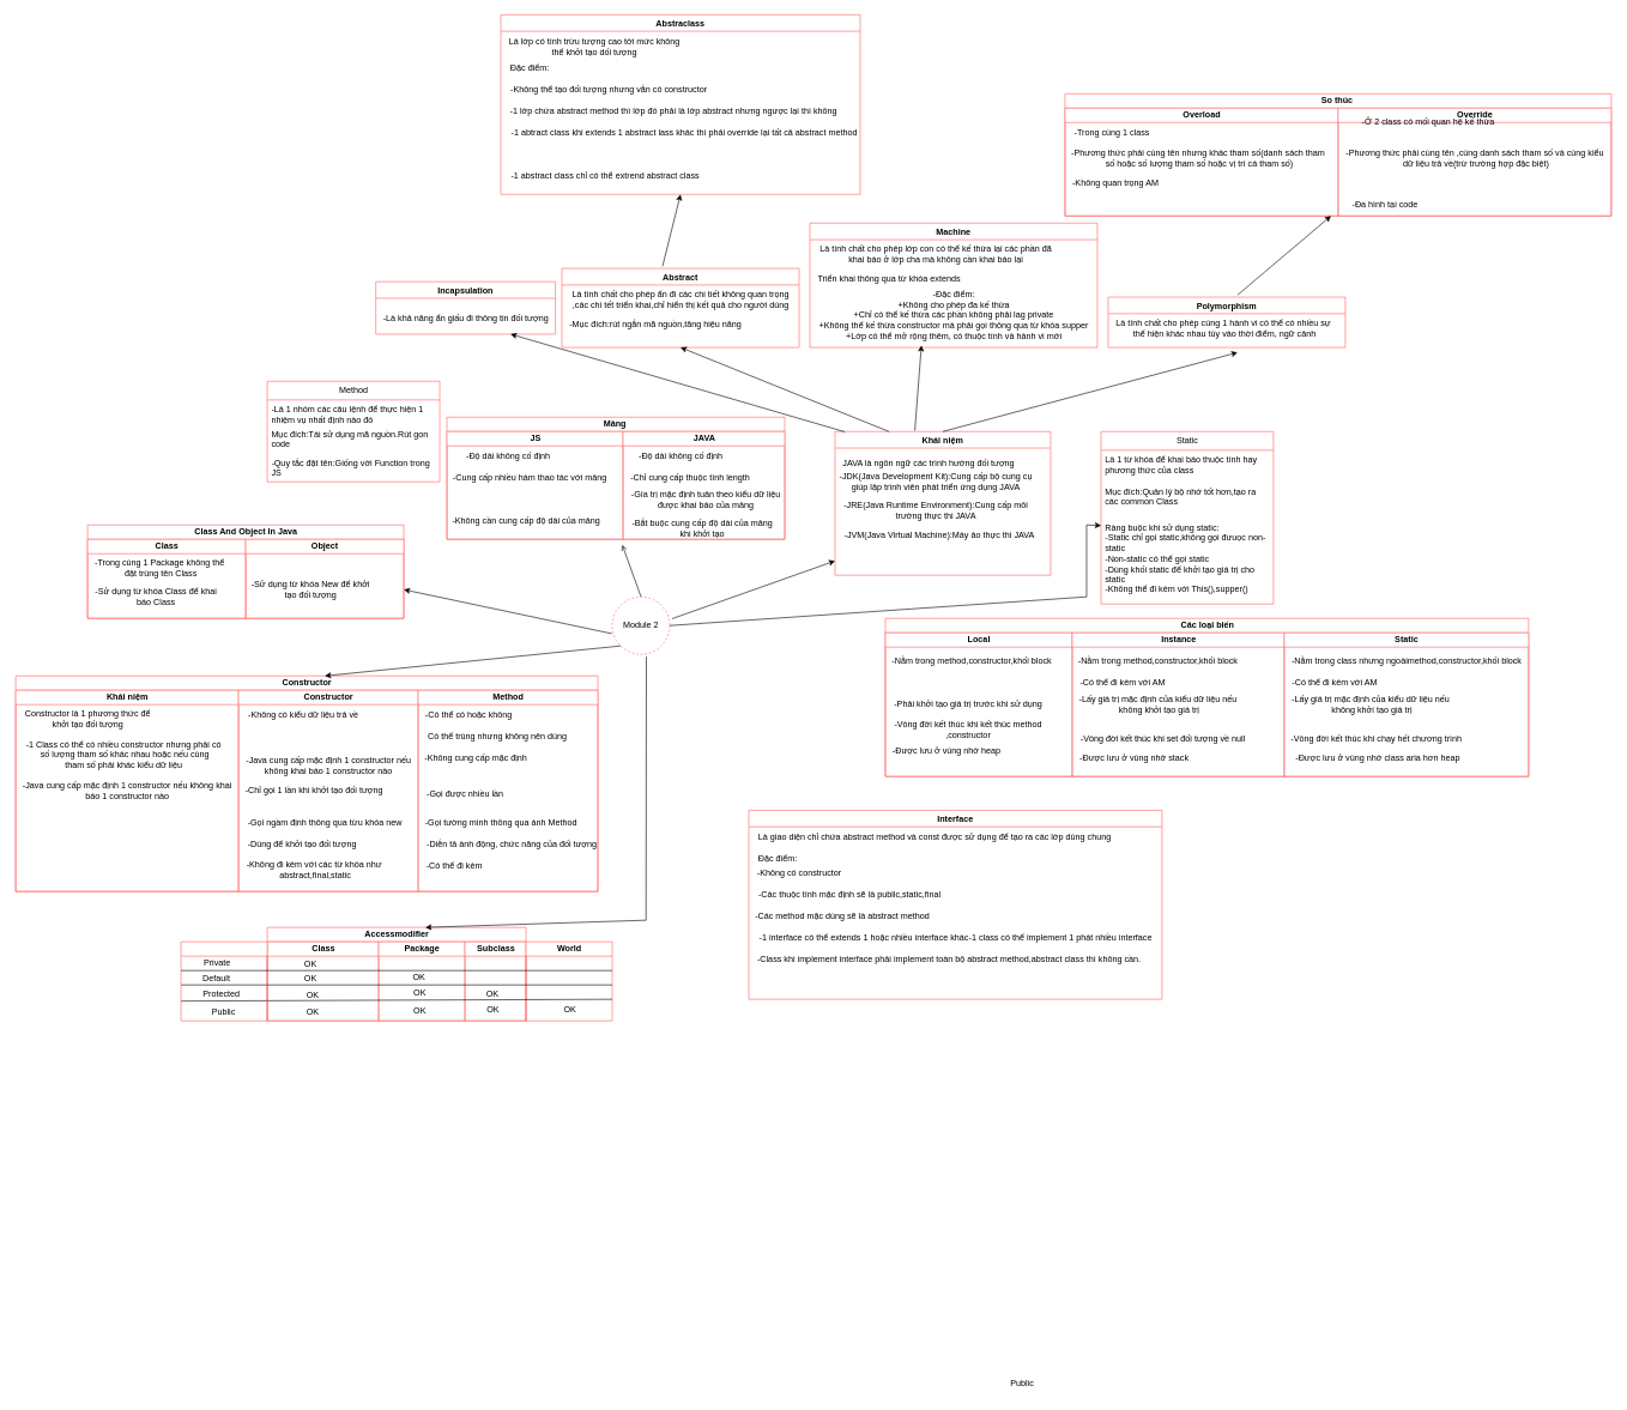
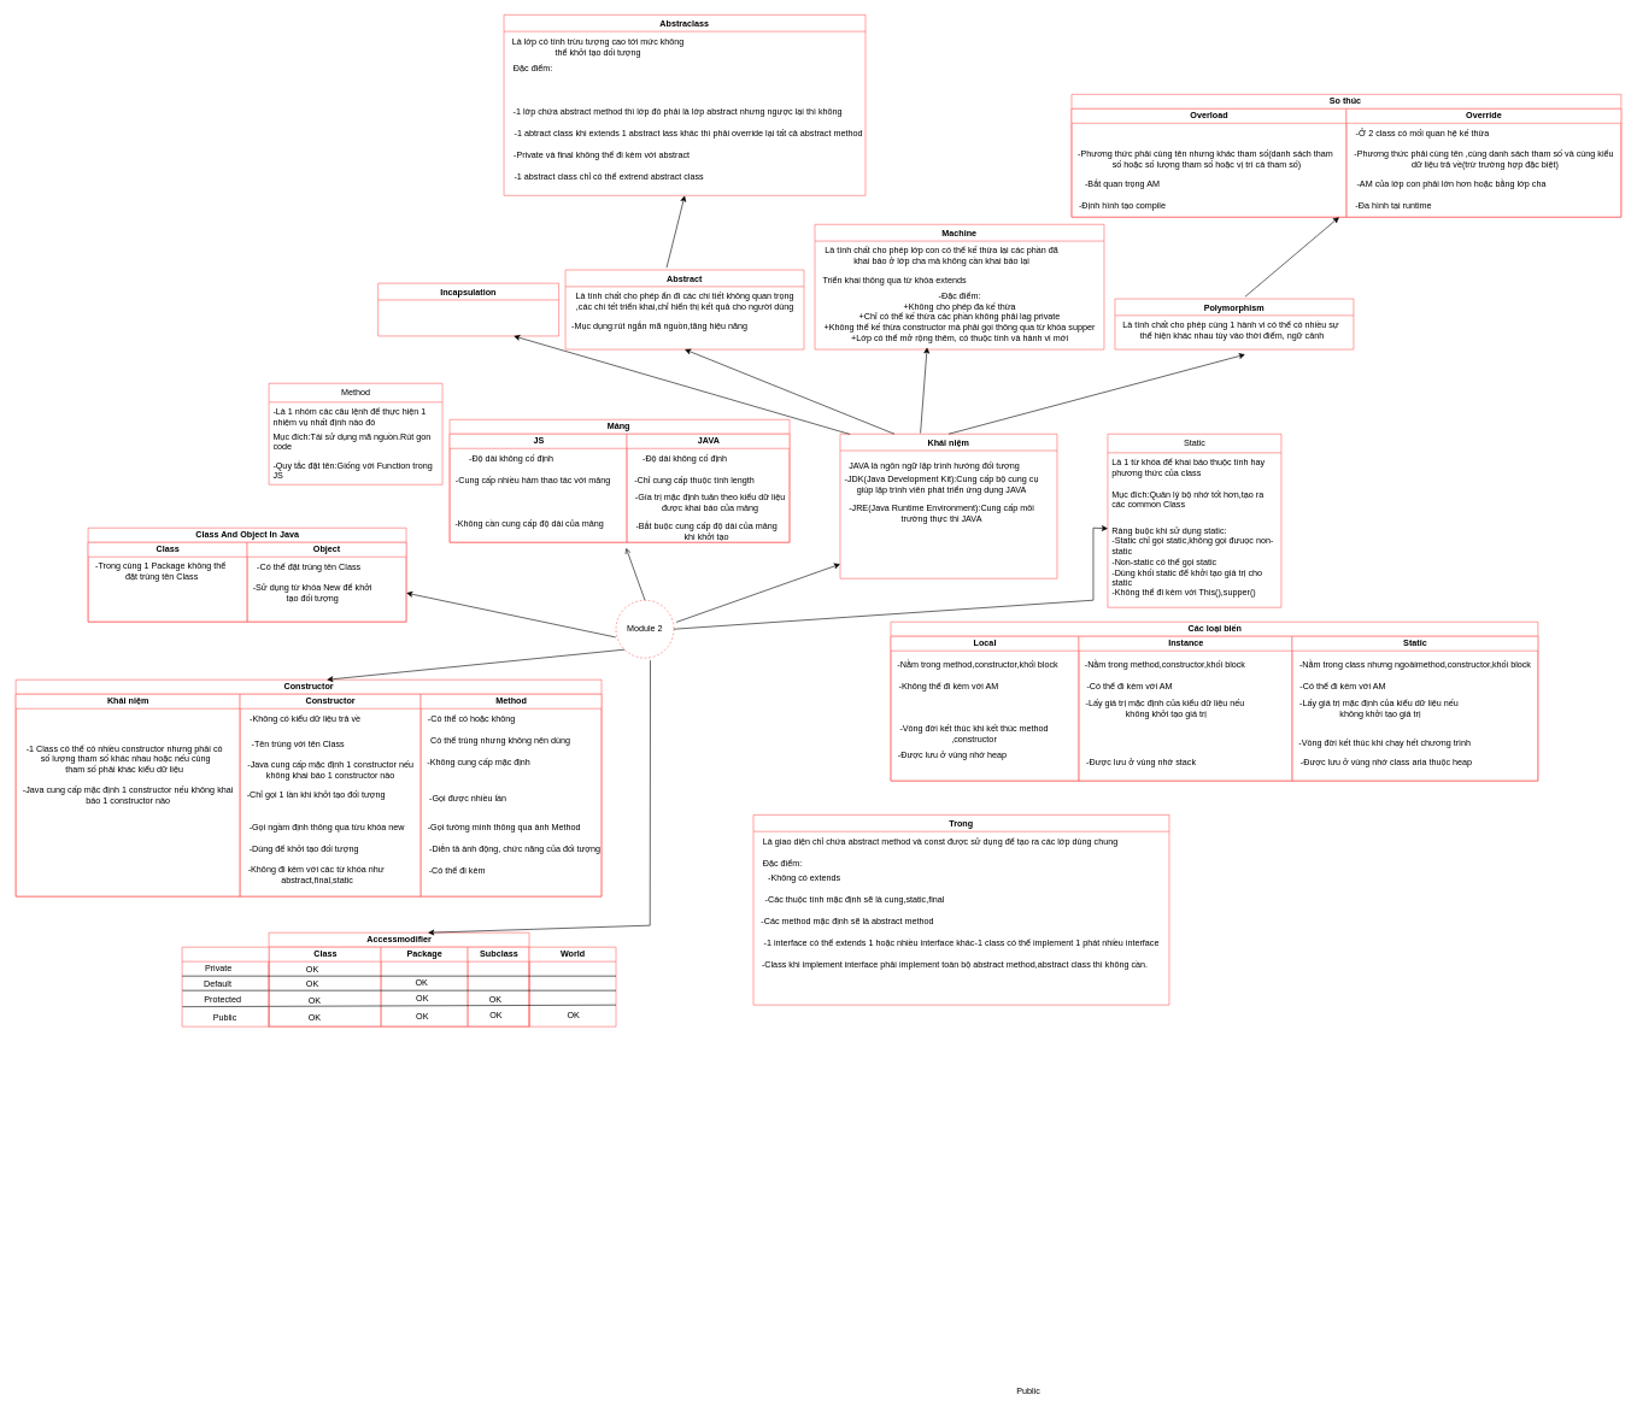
- <mxCell id="133" value="-Không thể tạo đối tượng nhưng vẫn có constructor" style="text;html=1;align=center;verticalAlign=middle;resizable=0;points=[];autosize=1;strokeColor=none;fillColor=none;" vertex="1" parent="130"><mxGeometry y="90" width="300" height="30" as="geometry" /></mxCell>
- <mxCell id="118" value="-Ở 2 class có mối quan hệ kế thừa" style="text;html=1;align=center;verticalAlign=middle;resizable=0;points=[];autosize=1;strokeColor=none;fillColor=none;" vertex="1" parent="117"><mxGeometry x="20" y="5" width="210" height="30" as="geometry" /></mxCell>
+ <mxCell id="118" value="-Ở 2 class có mối quan hệ kế thừa" style="text;html=1;align=center;verticalAlign=middle;resizable=0;points=[];autosize=1;strokeColor=none;fillColor=none;" vertex="1" parent="117"><mxGeometry y="20" width="210" height="30" as="geometry" /></mxCell>
- <mxCell id="113" value="-Trong cùng 1 class" style="text;html=1;align=center;verticalAlign=middle;resizable=0;points=[];autosize=1;strokeColor=none;fillColor=none;" vertex="1" parent="112"><mxGeometry y="20" width="130" height="30" as="geometry" /></mxCell>
+ <mxCell id="136" value="-Private và final không thể đi kèm với abstract" style="text;html=1;align=center;verticalAlign=middle;resizable=0;points=[];autosize=1;strokeColor=none;fillColor=none;" vertex="1" parent="130"><mxGeometry y="180" width="270" height="30" as="geometry" /></mxCell>
- <mxCell id="115" value="-Không quan trọng AM" style="text;html=1;align=center;verticalAlign=middle;resizable=0;points=[];autosize=1;strokeColor=none;fillColor=none;" vertex="1" parent="112"><mxGeometry y="90" width="140" height="30" as="geometry" /></mxCell>
+ <mxCell id="115" value="-Bắt quan trọng AM" style="text;html=1;align=center;verticalAlign=middle;resizable=0;points=[];autosize=1;strokeColor=none;fillColor=none;" vertex="1" parent="112"><mxGeometry y="90" width="140" height="30" as="geometry" /></mxCell>
+ <mxCell id="120" value="-AM của lớp con phải lớn hơn hoặc bằng lớp cha" style="text;html=1;align=center;verticalAlign=middle;resizable=0;points=[];autosize=1;strokeColor=none;fillColor=none;" vertex="1" parent="117"><mxGeometry y="90" width="290" height="30" as="geometry" /></mxCell>
+ <mxCell id="116" value="-Định hình tạo compile" style="text;html=1;align=center;verticalAlign=middle;resizable=0;points=[];autosize=1;strokeColor=none;fillColor=none;" vertex="1" parent="112"><mxGeometry y="120" width="140" height="30" as="geometry" /></mxCell>
- <mxCell id="121" value="-Đa hình tại code" style="text;html=1;align=center;verticalAlign=middle;resizable=0;points=[];autosize=1;strokeColor=none;fillColor=none;" vertex="1" parent="117"><mxGeometry y="120" width="130" height="30" as="geometry" /></mxCell>
+ <mxCell id="121" value="-Đa hình tại runtime" style="text;html=1;align=center;verticalAlign=middle;resizable=0;points=[];autosize=1;strokeColor=none;fillColor=none;" vertex="1" parent="117"><mxGeometry y="120" width="130" height="30" as="geometry" /></mxCell>
- <mxCell id="128" value="-Là khả năng ẩn giấu đi thông tin đối tượng" style="text;html=1;align=center;verticalAlign=middle;resizable=0;points=[];autosize=1;strokeColor=none;fillColor=none;" vertex="1" parent="127"><mxGeometry y="35" width="250" height="30" as="geometry" /></mxCell>
- <mxCell id="125" value="-Mục đích:rút ngắn mã nguồn,tăng hiệu năng" style="text;html=1;align=center;verticalAlign=middle;resizable=0;points=[];autosize=1;strokeColor=none;fillColor=none;" vertex="1" parent="123"><mxGeometry y="63" width="260" height="30" as="geometry" /></mxCell>
+ <mxCell id="125" value="-Mục dụng:rút ngắn mã nguồn,tăng hiệu năng" style="text;html=1;align=center;verticalAlign=middle;resizable=0;points=[];autosize=1;strokeColor=none;fillColor=none;" vertex="1" parent="123"><mxGeometry y="63" width="260" height="30" as="geometry" /></mxCell>
- <mxCell id="4" value="JAVA là ngôn ngữ các trình hướng đối tượng" style="text;html=1;align=center;verticalAlign=middle;resizable=0;points=[];autosize=1;strokeColor=none;fillColor=none;" vertex="1" parent="3"><mxGeometry y="30" width="260" height="30" as="geometry" /></mxCell>
+ <mxCell id="4" value="JAVA là ngôn ngữ lập trình hướng đối tượng" style="text;html=1;align=center;verticalAlign=middle;resizable=0;points=[];autosize=1;strokeColor=none;fillColor=none;" vertex="1" parent="3"><mxGeometry y="30" width="260" height="30" as="geometry" /></mxCell>
- <mxCell id="7" value="-JVM(Java Virtual Machine):Máy ảo thực thi JAVA" style="text;html=1;align=center;verticalAlign=middle;resizable=0;points=[];autosize=1;strokeColor=none;fillColor=none;" vertex="1" parent="3"><mxGeometry y="130" width="290" height="30" as="geometry" /></mxCell>
+ <mxCell id="27" value="-Có thể đặt trùng tên Class" style="text;html=1;align=center;verticalAlign=middle;resizable=0;points=[];autosize=1;strokeColor=none;fillColor=none;" vertex="1" parent="26"><mxGeometry y="20" width="170" height="30" as="geometry" /></mxCell>
- <mxCell id="25" value="-Sử dụng từ khóa Class để khai &lt;br&gt;báo Class" style="text;html=1;align=center;verticalAlign=middle;resizable=0;points=[];autosize=1;strokeColor=none;fillColor=none;" vertex="1" parent="23"><mxGeometry x="-4.547e-13" y="60" width="190" height="40" as="geometry" /></mxCell>
+ <mxCell id="86" value="-Không thể đi kèm với AM" style="text;html=1;align=center;verticalAlign=middle;resizable=0;points=[];autosize=1;strokeColor=none;fillColor=none;" vertex="1" parent="84"><mxGeometry x="-4.547e-13" y="55" width="160" height="30" as="geometry" /></mxCell>
- <mxCell id="87" value="-Phải khởi tạo giá trị trước khi sử dụng" style="text;html=1;align=center;verticalAlign=middle;resizable=0;points=[];autosize=1;strokeColor=none;fillColor=none;" vertex="1" parent="84"><mxGeometry x="-4.547e-13" y="85" width="230" height="30" as="geometry" /></mxCell>
- <mxCell id="31" value="Constructor là 1 phương thức để &lt;br&gt;khởi tạo đối tượng" style="text;html=1;align=center;verticalAlign=middle;resizable=0;points=[];autosize=1;strokeColor=none;fillColor=none;" vertex="1" parent="30"><mxGeometry x="-4.547e-13" y="20" width="200" height="40" as="geometry" /></mxCell>
- <mxCell id="94" value="&lt;br&gt;&lt;span style=&quot;color: rgb(0, 0, 0); font-family: Helvetica; font-size: 12px; font-style: normal; font-variant-ligatures: normal; font-variant-caps: normal; font-weight: 400; letter-spacing: normal; orphans: 2; text-align: center; text-indent: 0px; text-transform: none; widows: 2; word-spacing: 0px; -webkit-text-stroke-width: 0px; background-color: rgb(251, 251, 251); text-decoration-thickness: initial; text-decoration-style: initial; text-decoration-color: initial; float: none; display: inline !important;&quot;&gt;-Vòng đời kết thúc khi set đối tượng về null&lt;/span&gt;&lt;br&gt;" style="text;html=1;align=center;verticalAlign=middle;resizable=0;points=[];autosize=1;strokeColor=none;fillColor=none;" vertex="1" parent="90"><mxGeometry x="1.0" y="120" width="250" height="40" as="geometry" /></mxCell>
+ <mxCell id="36" value="-Tên trùng với tên Class" style="text;html=1;align=center;verticalAlign=middle;resizable=0;points=[];autosize=1;strokeColor=none;fillColor=none;" vertex="1" parent="34"><mxGeometry x="5.0" y="55" width="150" height="30" as="geometry" /></mxCell>
- <mxCell id="101" value="-Được lưu ở vùng nhớ class aria hơn heap" style="text;html=1;align=center;verticalAlign=middle;resizable=0;points=[];autosize=1;strokeColor=none;fillColor=none;" vertex="1" parent="96"><mxGeometry y="160" width="260" height="30" as="geometry" /></mxCell>
+ <mxCell id="101" value="-Được lưu ở vùng nhớ class aria thuộc heap" style="text;html=1;align=center;verticalAlign=middle;resizable=0;points=[];autosize=1;strokeColor=none;fillColor=none;" vertex="1" parent="96"><mxGeometry y="160" width="260" height="30" as="geometry" /></mxCell>
- <mxCell id="139" value="Interface" style="swimlane;strokeColor=#FF6666;" vertex="1" parent="1"><mxGeometry x="1041" y="1127" width="575" height="263" as="geometry" /></mxCell>
+ <mxCell id="139" value="Trong" style="swimlane;strokeColor=#FF6666;" vertex="1" parent="1"><mxGeometry x="1041" y="1127" width="575" height="263" as="geometry" /></mxCell>
- <mxCell id="142" value="-Không có constructor" style="text;html=1;align=center;verticalAlign=middle;resizable=0;points=[];autosize=1;strokeColor=none;fillColor=none;" vertex="1" parent="139"><mxGeometry y="73" width="140" height="30" as="geometry" /></mxCell>
+ <mxCell id="142" value="-Không có extends" style="text;html=1;align=center;verticalAlign=middle;resizable=0;points=[];autosize=1;strokeColor=none;fillColor=none;" vertex="1" parent="139"><mxGeometry y="73" width="140" height="30" as="geometry" /></mxCell>
- <mxCell id="143" value="-Các thuộc tính mặc định sẽ là public,static,final" style="text;html=1;align=center;verticalAlign=middle;resizable=0;points=[];autosize=1;strokeColor=none;fillColor=none;" vertex="1" parent="139"><mxGeometry y="103" width="280" height="30" as="geometry" /></mxCell>
+ <mxCell id="143" value="-Các thuộc tính mặc định sẽ là cung,static,final" style="text;html=1;align=center;verticalAlign=middle;resizable=0;points=[];autosize=1;strokeColor=none;fillColor=none;" vertex="1" parent="139"><mxGeometry y="103" width="280" height="30" as="geometry" /></mxCell>
- <mxCell id="144" value="-Các method mặc dùng sẽ là abstract method" style="text;html=1;align=center;verticalAlign=middle;resizable=0;points=[];autosize=1;strokeColor=none;fillColor=none;" vertex="1" parent="139"><mxGeometry y="133" width="260" height="30" as="geometry" /></mxCell>
+ <mxCell id="144" value="-Các method mặc định sẽ là abstract method" style="text;html=1;align=center;verticalAlign=middle;resizable=0;points=[];autosize=1;strokeColor=none;fillColor=none;" vertex="1" parent="139"><mxGeometry y="133" width="260" height="30" as="geometry" /></mxCell>
